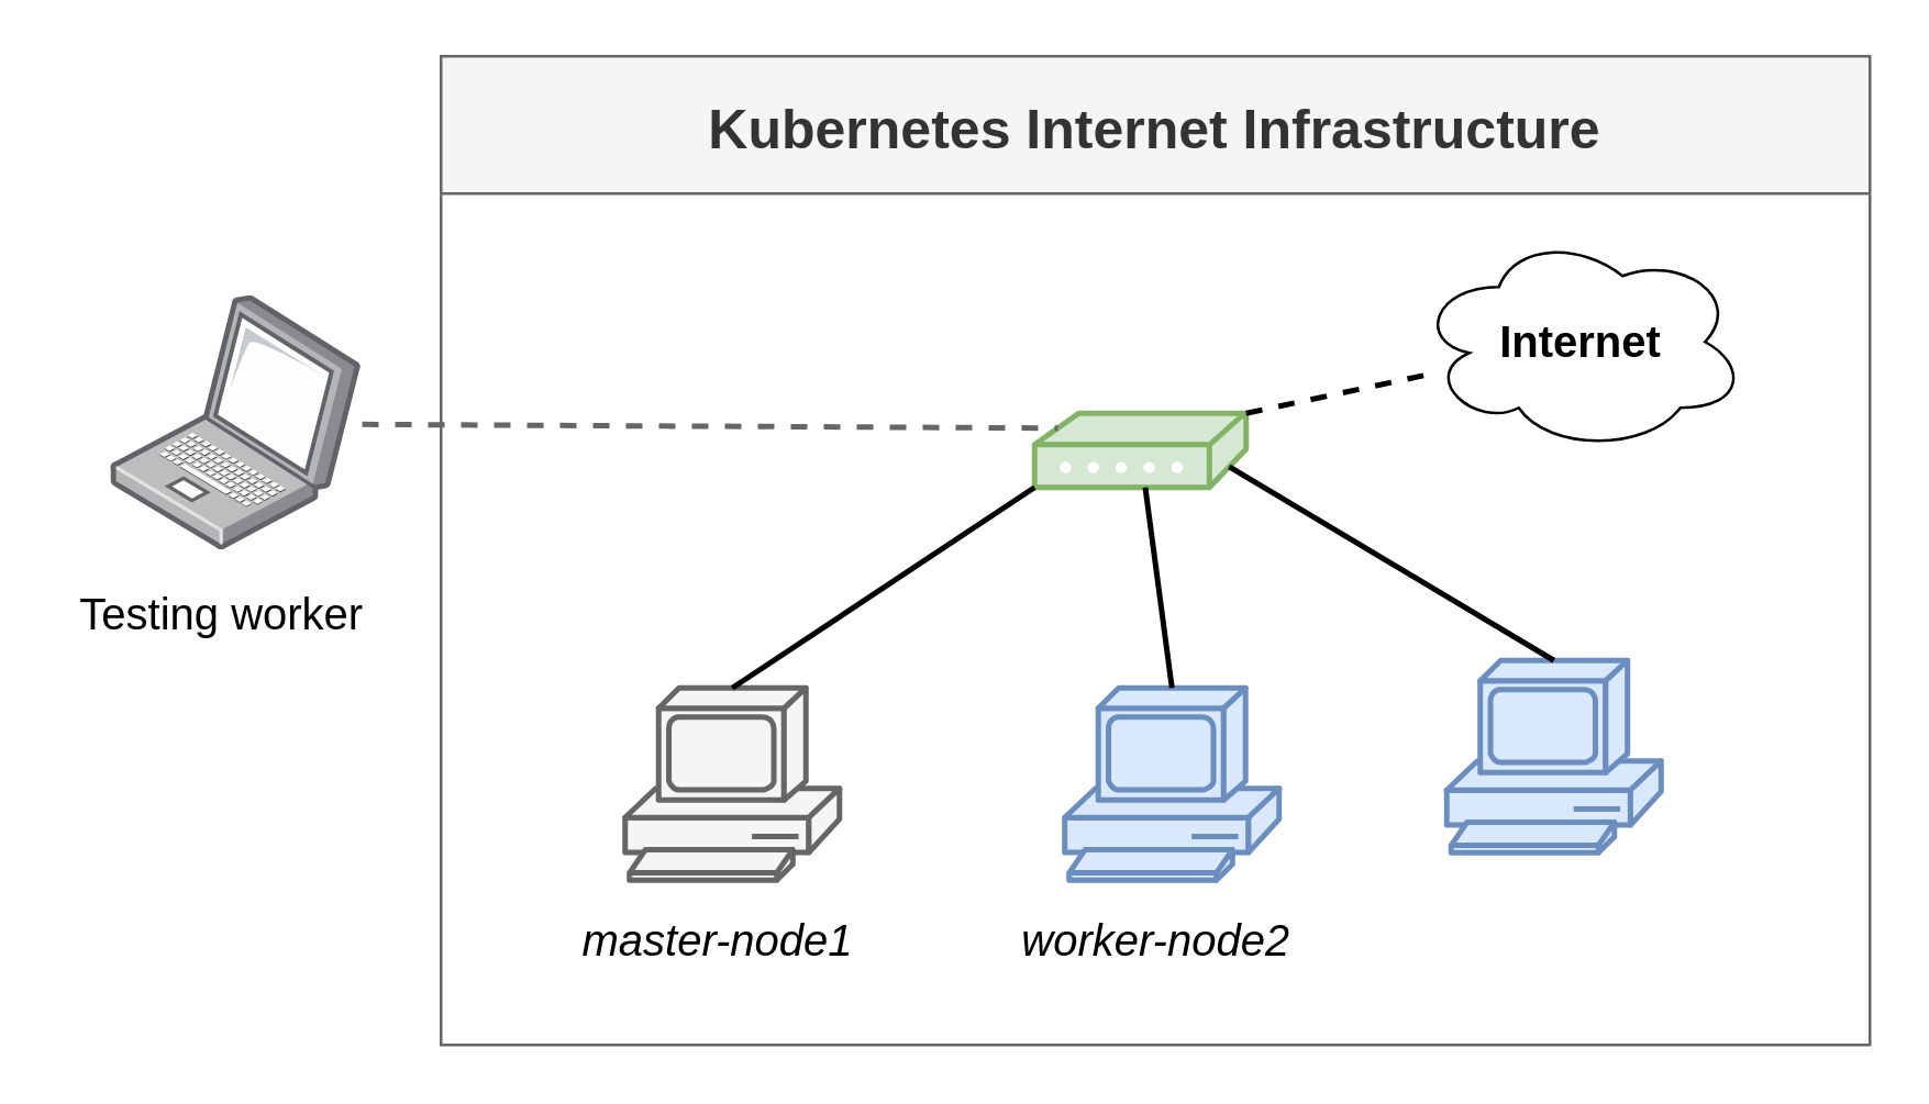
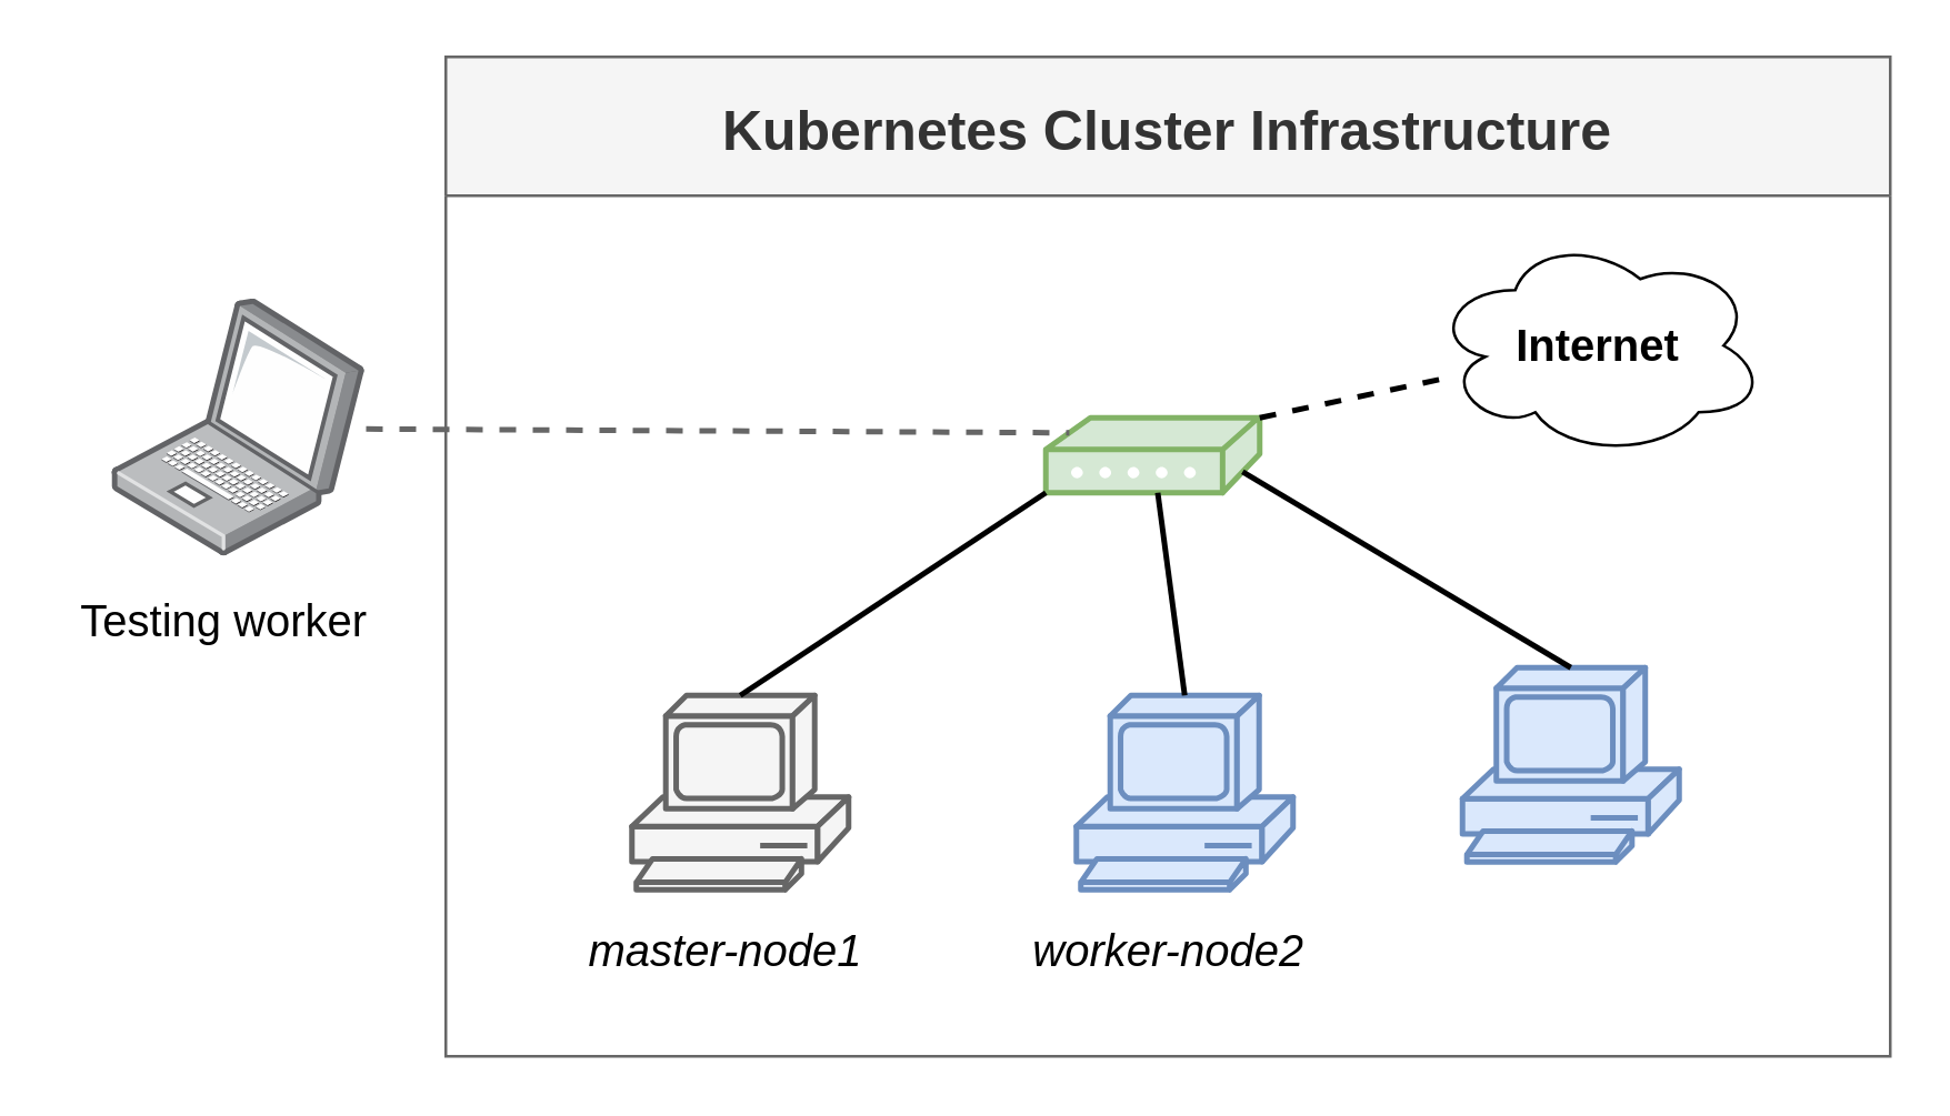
- <mxCell id="2" value="Kubernetes Internet Infrastructure" style="swimlane;fontSize=20;startSize=50;strokeColor=#666666;fontColor=#333333;swimlaneFillColor=#ffffff;fillColor=#f5f5f5;" parent="1" vertex="1"><mxGeometry x="160" y="20" width="520" height="360" as="geometry" /></mxCell>
+ <mxCell id="2" value="Kubernetes Cluster Infrastructure" style="swimlane;fontSize=20;startSize=50;strokeColor=#666666;fontColor=#333333;swimlaneFillColor=#ffffff;fillColor=#f5f5f5;" parent="1" vertex="1"><mxGeometry x="160" y="20" width="520" height="360" as="geometry" /></mxCell>
